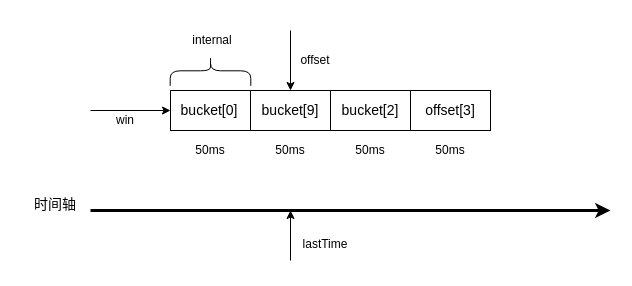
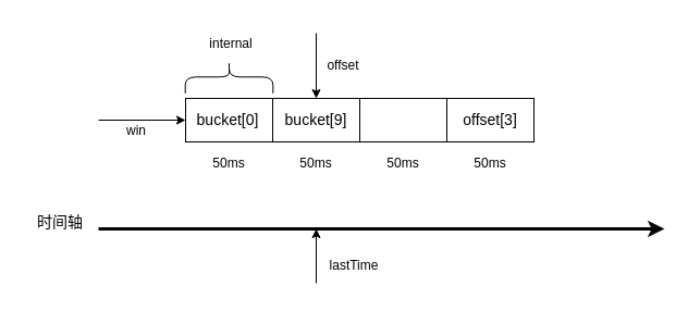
- <mxCell id="10" value="&lt;font style=&quot;font-size: 14px;&quot;&gt;bucket[2]&lt;/font&gt;" style="text;html=1;strokeColor=none;fillColor=none;align=center;verticalAlign=middle;whiteSpace=wrap;rounded=0;" vertex="1" parent="1"><mxGeometry x="335" y="90" width="70" height="40" as="geometry" /></mxCell>
